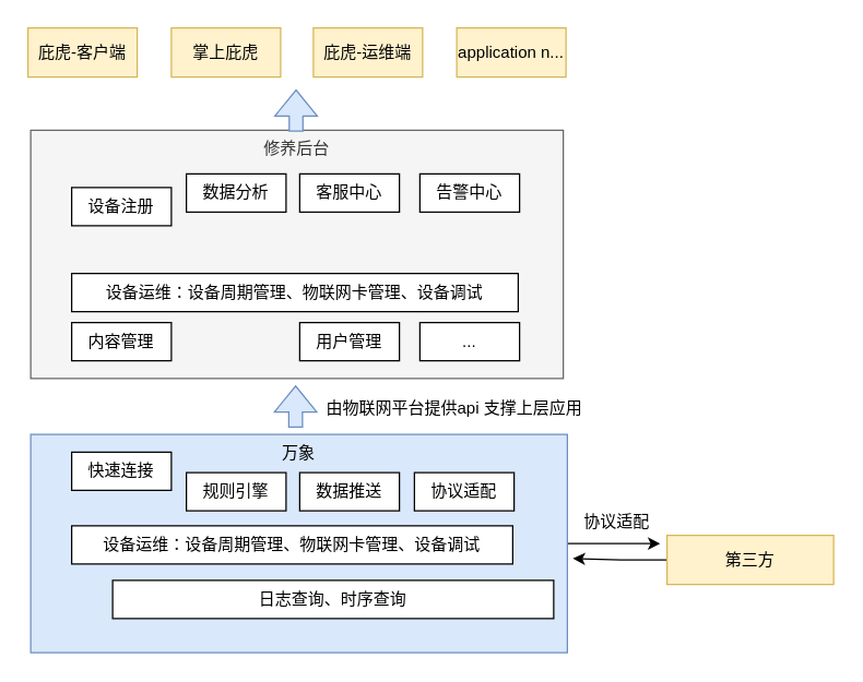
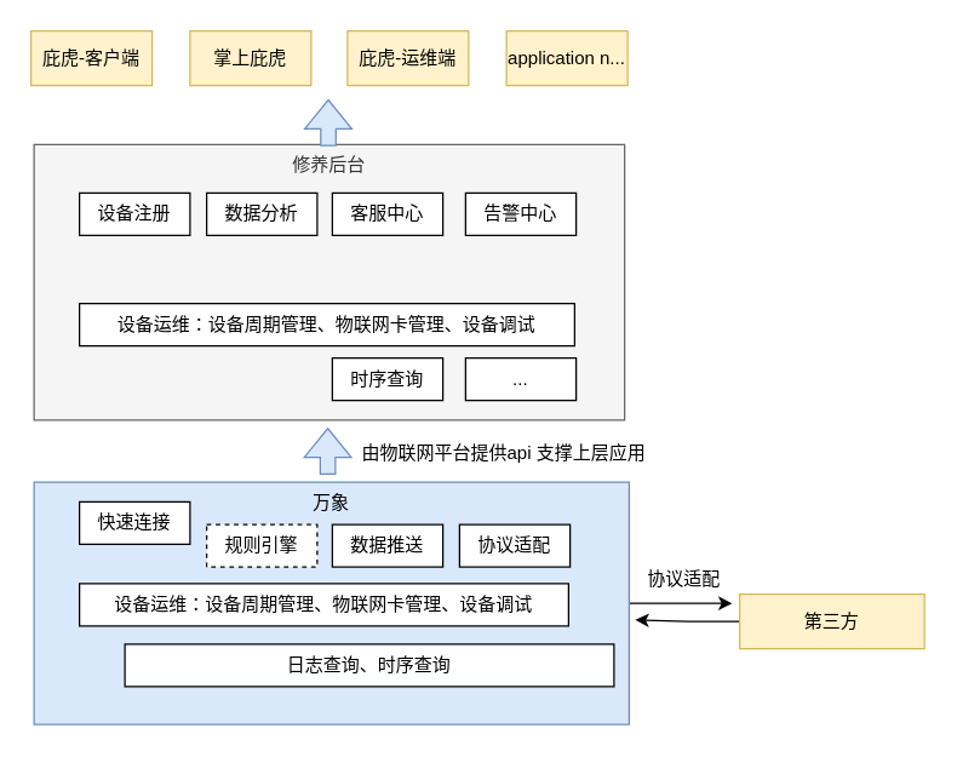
- <mxCell id="19" value="设备注册" style="rounded=0;whiteSpace=wrap;html=1;align=center;verticalAlign=top;" vertex="1" parent="1"><mxGeometry x="52" y="137" width="73" height="28" as="geometry" /></mxCell>
+ <mxCell id="19" value="设备注册" style="rounded=0;whiteSpace=wrap;html=1;align=center;verticalAlign=top;" vertex="1" parent="1"><mxGeometry x="52" y="127" width="73" height="28" as="geometry" /></mxCell>
- <mxCell id="22" value="内容管理" style="rounded=0;whiteSpace=wrap;html=1;align=center;verticalAlign=top;" vertex="1" parent="1"><mxGeometry x="52" y="236" width="73" height="28" as="geometry" /></mxCell>
- <mxCell id="26" value="用户管理" style="rounded=0;whiteSpace=wrap;html=1;align=center;verticalAlign=top;" vertex="1" parent="1"><mxGeometry x="219" y="236" width="73" height="28" as="geometry" /></mxCell>
+ <mxCell id="26" value="时序查询" style="rounded=0;whiteSpace=wrap;html=1;align=center;verticalAlign=top;" vertex="1" parent="1"><mxGeometry x="219" y="236" width="73" height="28" as="geometry" /></mxCell>
- <mxCell id="13" value="规则引擎" style="rounded=0;whiteSpace=wrap;html=1;align=center;verticalAlign=top;" vertex="1" parent="1"><mxGeometry x="136" y="346" width="73" height="28" as="geometry" /></mxCell>
+ <mxCell id="13" value="规则引擎" style="rounded=0;whiteSpace=wrap;html=1;align=center;verticalAlign=top;dashed=1;" vertex="1" parent="1"><mxGeometry x="136" y="346" width="73" height="28" as="geometry" /></mxCell>
